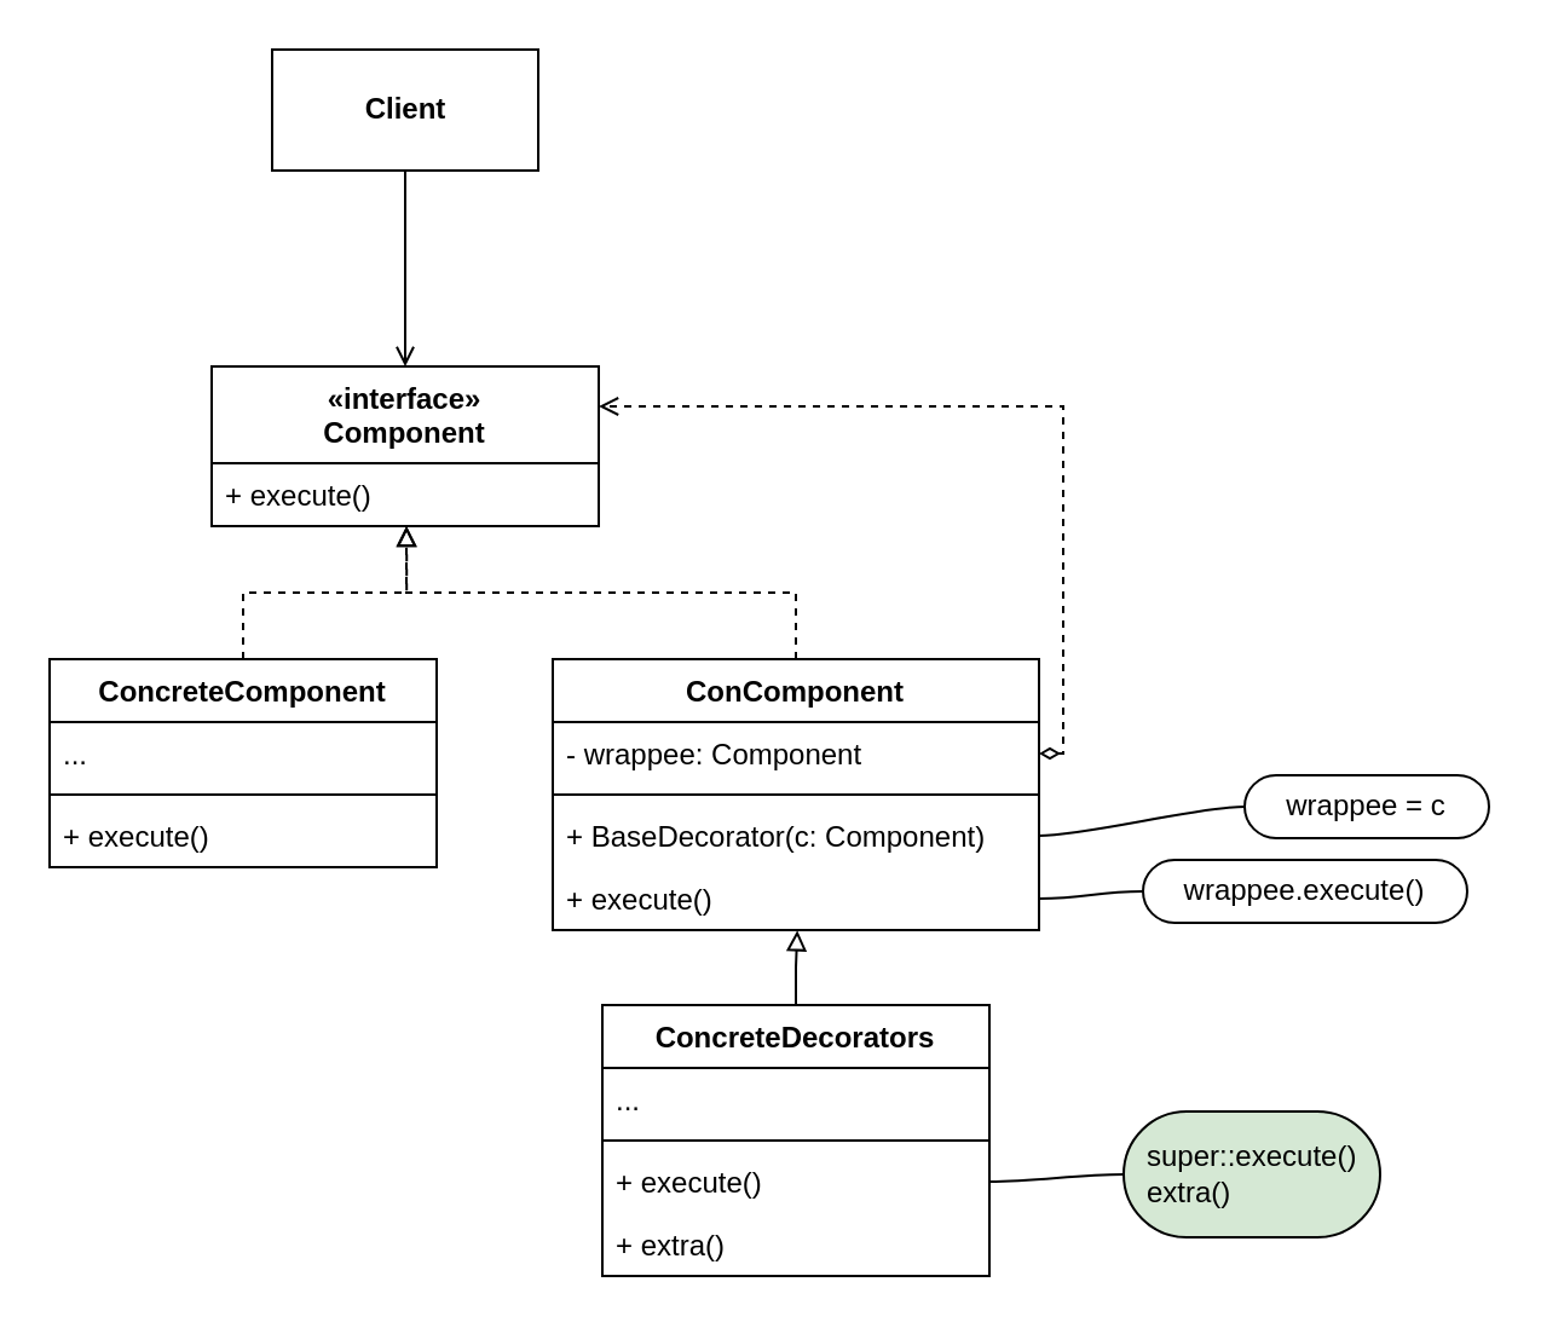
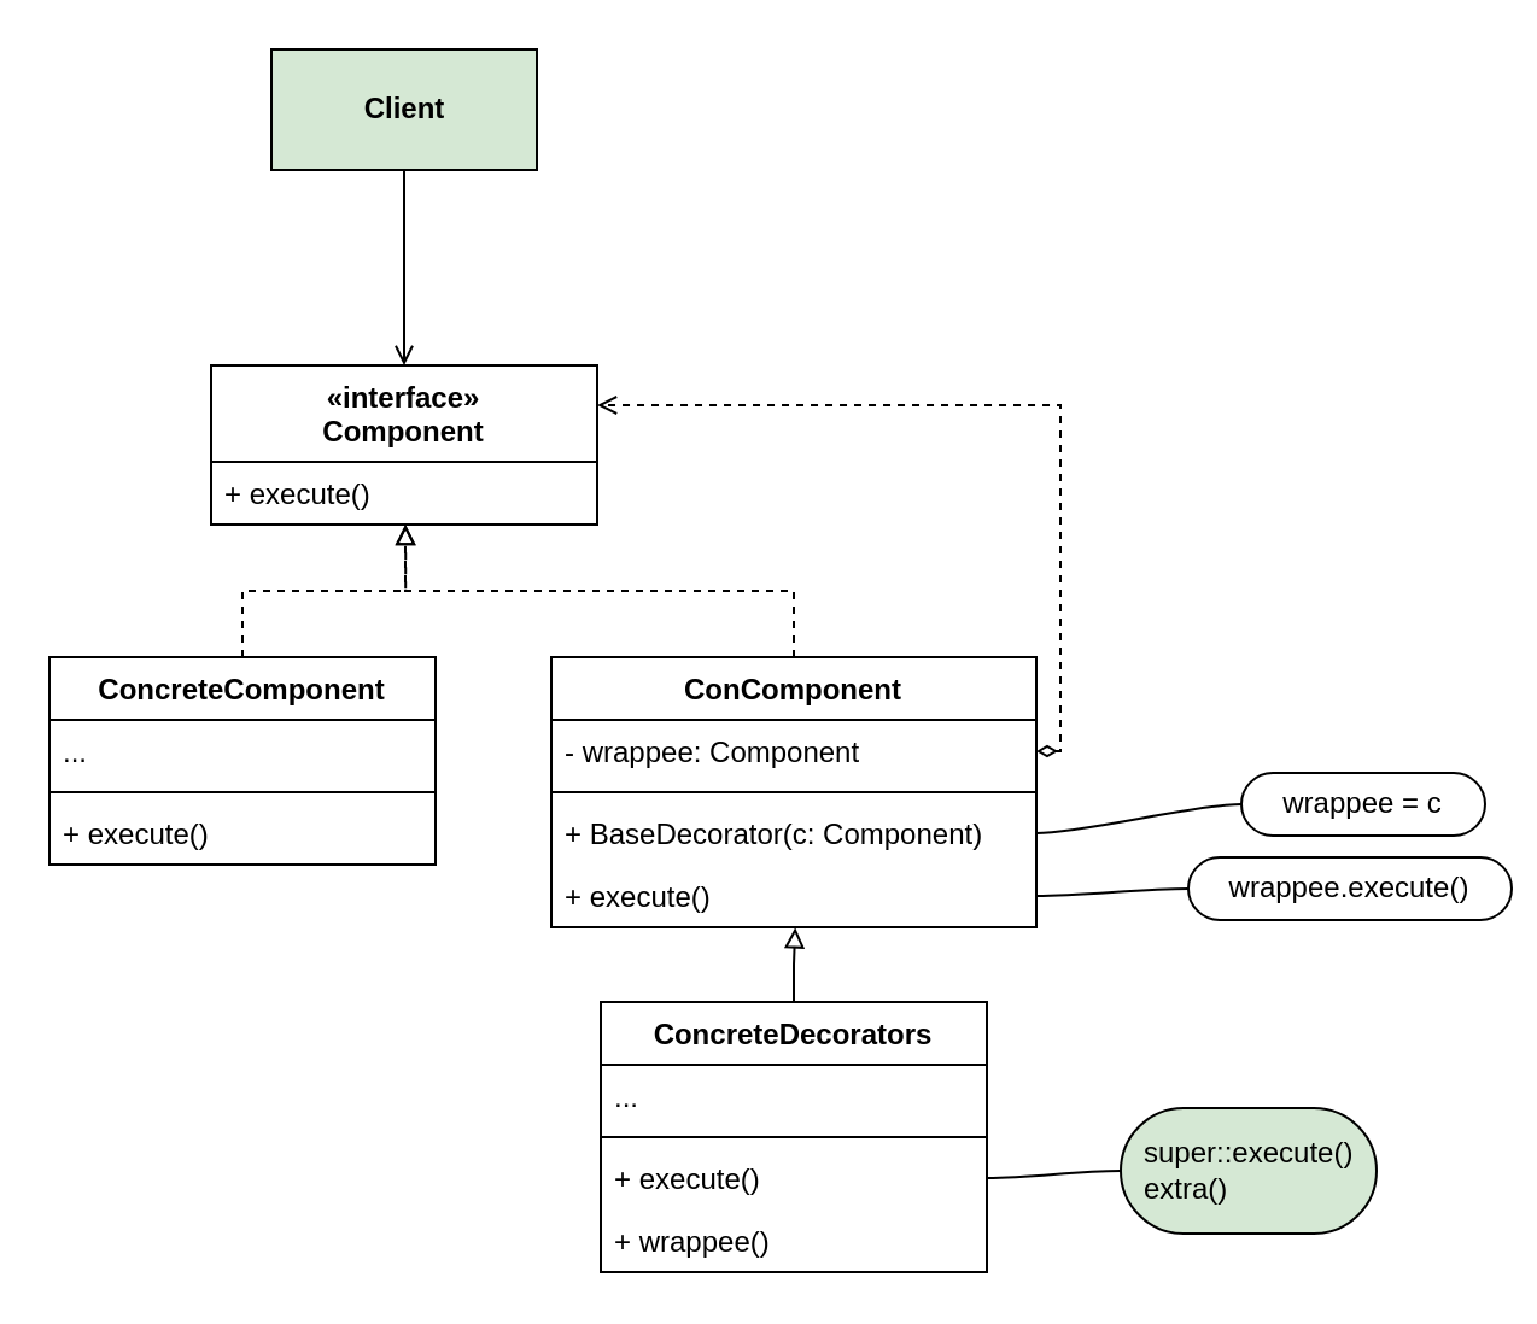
- <mxCell id="3" value="Client" style="html=1;fontStyle=1" parent="1" vertex="1"><mxGeometry x="112" y="20" width="110" height="50" as="geometry" /></mxCell>
+ <mxCell id="3" value="Client" style="html=1;fontStyle=1;fillColor=#d5e8d4;" parent="1" vertex="1"><mxGeometry x="112" y="20" width="110" height="50" as="geometry" /></mxCell>
- <mxCell id="20" value="wrappee.execute()" style="whiteSpace=wrap;html=1;rounded=1;arcSize=50;align=center;verticalAlign=middle;strokeWidth=1;autosize=1;spacing=4;treeFolding=1;treeMoving=1;newEdgeStyle={&quot;edgeStyle&quot;:&quot;entityRelationEdgeStyle&quot;,&quot;startArrow&quot;:&quot;none&quot;,&quot;endArrow&quot;:&quot;none&quot;,&quot;segment&quot;:10,&quot;curved&quot;:1};" parent="1" vertex="1"><mxGeometry x="472" y="355" width="134" height="26" as="geometry" /></mxCell>
+ <mxCell id="20" value="wrappee.execute()" style="whiteSpace=wrap;html=1;rounded=1;arcSize=50;align=center;verticalAlign=middle;strokeWidth=1;autosize=1;spacing=4;treeFolding=1;treeMoving=1;newEdgeStyle={&quot;edgeStyle&quot;:&quot;entityRelationEdgeStyle&quot;,&quot;startArrow&quot;:&quot;none&quot;,&quot;endArrow&quot;:&quot;none&quot;,&quot;segment&quot;:10,&quot;curved&quot;:1};" parent="1" vertex="1"><mxGeometry x="492" y="355" width="134" height="26" as="geometry" /></mxCell>
- <mxCell id="27" value="+ extra()" style="text;strokeColor=none;fillColor=none;align=left;verticalAlign=top;spacingLeft=4;spacingRight=4;overflow=hidden;rotatable=0;points=[[0,0.5],[1,0.5]];portConstraint=eastwest;" parent="23" vertex="1"><mxGeometry y="86" width="160" height="26" as="geometry" /></mxCell>
+ <mxCell id="27" value="+ wrappee()" style="text;strokeColor=none;fillColor=none;align=left;verticalAlign=top;spacingLeft=4;spacingRight=4;overflow=hidden;rotatable=0;points=[[0,0.5],[1,0.5]];portConstraint=eastwest;" parent="23" vertex="1"><mxGeometry y="86" width="160" height="26" as="geometry" /></mxCell>
